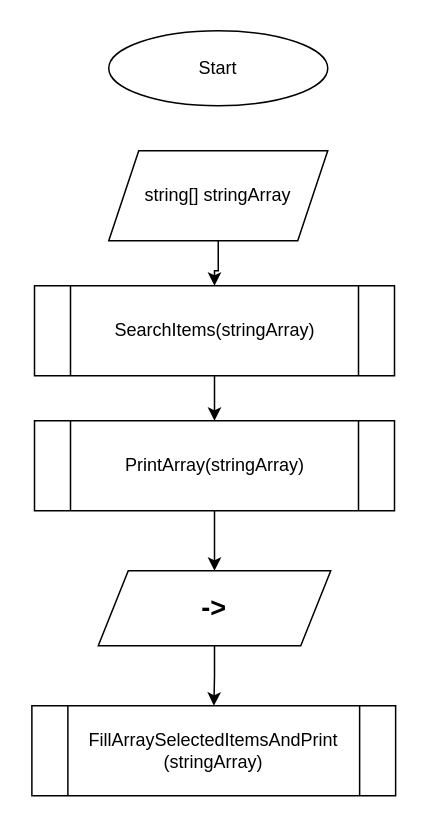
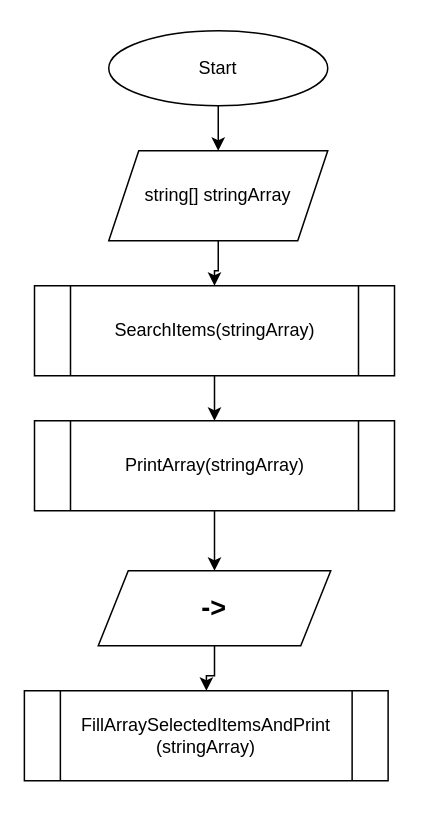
+ <mxCell id="2" value="" style="edgeStyle=orthogonalEdgeStyle;rounded=0;orthogonalLoop=1;jettySize=auto;html=1;" parent="1" source="3" target="6" edge="1"><mxGeometry relative="1" as="geometry" /></mxCell>
- <mxCell id="11" value="FillArraySelectedItemsAndPrint (stringArray)" style="shape=process;whiteSpace=wrap;html=1;backgroundOutline=1;" parent="1" vertex="1"><mxGeometry x="20.75" y="470" width="242.5" height="60" as="geometry" /></mxCell>
+ <mxCell id="11" value="FillArraySelectedItemsAndPrint (stringArray)" style="shape=process;whiteSpace=wrap;html=1;backgroundOutline=1;" parent="1" vertex="1"><mxGeometry x="15.75" y="460" width="242.5" height="60" as="geometry" /></mxCell>
